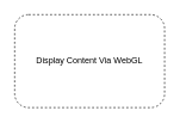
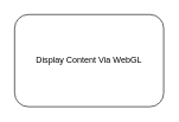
- <mxCell id="2" value="Display Content Via WebGL" style="rounded=1;whiteSpace=wrap;html=1;dashed=1;" vertex="1" parent="1"><mxGeometry x="20" y="20" width="210" height="130" as="geometry" /></mxCell>
+ <mxCell id="2" value="Display Content Via WebGL" style="rounded=1;whiteSpace=wrap;html=1;" vertex="1" parent="1"><mxGeometry x="20" y="20" width="210" height="130" as="geometry" /></mxCell>
